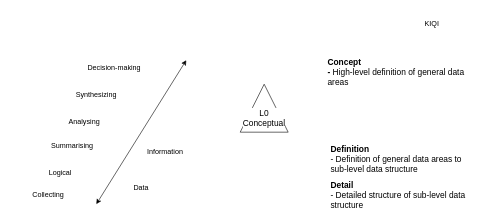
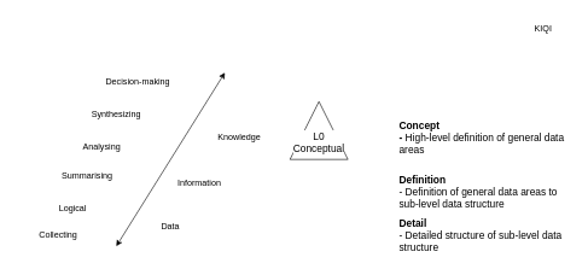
- <mxCell id="6" value="KIQI" style="text;html=1;strokeColor=none;fillColor=none;align=center;verticalAlign=middle;whiteSpace=wrap;rounded=0;" vertex="1" parent="1"><mxGeometry x="680" y="20" width="80" height="40" as="geometry" /></mxCell>
+ <mxCell id="6" value="KIQI" style="text;html=1;strokeColor=none;fillColor=none;align=center;verticalAlign=middle;whiteSpace=wrap;rounded=0;" vertex="1" parent="1"><mxGeometry x="710" y="20" width="80" height="40" as="geometry" /></mxCell>
- <mxCell id="3" value="&lt;p style=&quot;margin: 0px; text-indent: 0px; direction: ltr; font-size: 14px;&quot;&gt;&lt;font style=&quot;font-size: 14px; font-family: Arial; color: rgb(0, 0, 0); direction: ltr; letter-spacing: 0px; line-height: 120%; opacity: 1;&quot;&gt;&lt;b style=&quot;font-size: 14px;&quot;&gt;Concept &lt;br style=&quot;font-size: 14px;&quot;&gt;&lt;/b&gt;&lt;/font&gt;&lt;font style=&quot;font-size: 14px; font-family: Arial; color: rgb(0, 0, 0); direction: ltr; letter-spacing: 0px; line-height: 120%; opacity: 1;&quot;&gt;&lt;b style=&quot;font-size: 14px;&quot;&gt;-&lt;/b&gt;&lt;/font&gt;&lt;font style=&quot;font-size: 14px; font-family: Arial; color: rgb(0, 0, 0); direction: ltr; letter-spacing: 0px; line-height: 120%; opacity: 1;&quot;&gt; High-level definition of general data areas&lt;br style=&quot;font-size: 14px;&quot;&gt;&lt;/font&gt;&lt;/p&gt;" style="verticalAlign=middle;align=left;vsdxID=1;fillColor=none;gradientColor=none;shape=stencil(nZBLDoAgDERP0z3SIyjew0SURgSD+Lu9kMZoXLhwN9O+tukAlrNpJg1SzDH4QW/URgNYgZTkjA4UkwJUgGXng+6DX1zLfmoymdXo17xh5zmRJ6Q42BWCfc2oJfdAr+Yv+AP9Cb7OJ3H/2JG1HNGz/84klThPVCc=);strokeColor=none;spacingTop=-1;spacingBottom=-1;spacingLeft=-1;spacingRight=-1;labelBackgroundColor=none;rounded=0;html=1;whiteSpace=wrap;fontSize=14;" parent="1" vertex="1"><mxGeometry x="545" y="80" width="240" height="80" as="geometry" /></mxCell>
+ <mxCell id="3" value="&lt;p style=&quot;margin: 0px; text-indent: 0px; direction: ltr; font-size: 14px;&quot;&gt;&lt;font style=&quot;font-size: 14px; font-family: Arial; color: rgb(0, 0, 0); direction: ltr; letter-spacing: 0px; line-height: 120%; opacity: 1;&quot;&gt;&lt;b style=&quot;font-size: 14px;&quot;&gt;Concept &lt;br style=&quot;font-size: 14px;&quot;&gt;&lt;/b&gt;&lt;/font&gt;&lt;font style=&quot;font-size: 14px; font-family: Arial; color: rgb(0, 0, 0); direction: ltr; letter-spacing: 0px; line-height: 120%; opacity: 1;&quot;&gt;&lt;b style=&quot;font-size: 14px;&quot;&gt;-&lt;/b&gt;&lt;/font&gt;&lt;font style=&quot;font-size: 14px; font-family: Arial; color: rgb(0, 0, 0); direction: ltr; letter-spacing: 0px; line-height: 120%; opacity: 1;&quot;&gt; High-level definition of general data areas&lt;br style=&quot;font-size: 14px;&quot;&gt;&lt;/font&gt;&lt;/p&gt;" style="verticalAlign=middle;align=left;vsdxID=1;fillColor=none;gradientColor=none;shape=stencil(nZBLDoAgDERP0z3SIyjew0SURgSD+Lu9kMZoXLhwN9O+tukAlrNpJg1SzDH4QW/URgNYgZTkjA4UkwJUgGXng+6DX1zLfmoymdXo17xh5zmRJ6Q42BWCfc2oJfdAr+Yv+AP9Cb7OJ3H/2JG1HNGz/84klThPVCc=);strokeColor=none;spacingTop=-1;spacingBottom=-1;spacingLeft=-1;spacingRight=-1;labelBackgroundColor=none;rounded=0;html=1;whiteSpace=wrap;fontSize=14;" parent="1" vertex="1"><mxGeometry x="550" y="150" width="240" height="80" as="geometry" /></mxCell>
+ <mxCell id="9" value="Knowledge" style="text;html=1;strokeColor=none;fillColor=none;align=center;verticalAlign=middle;whiteSpace=wrap;rounded=0;" vertex="1" parent="1"><mxGeometry x="305" y="167.5" width="50" height="45" as="geometry" /></mxCell>
